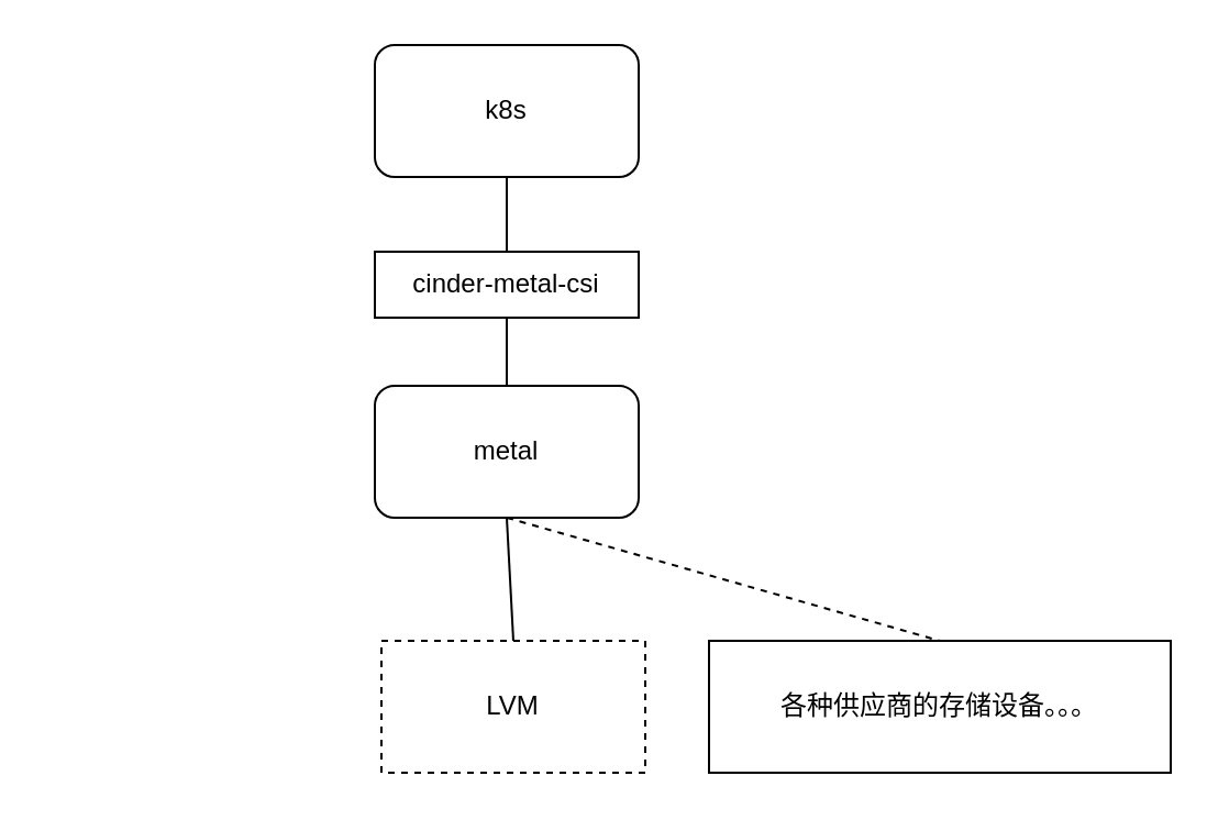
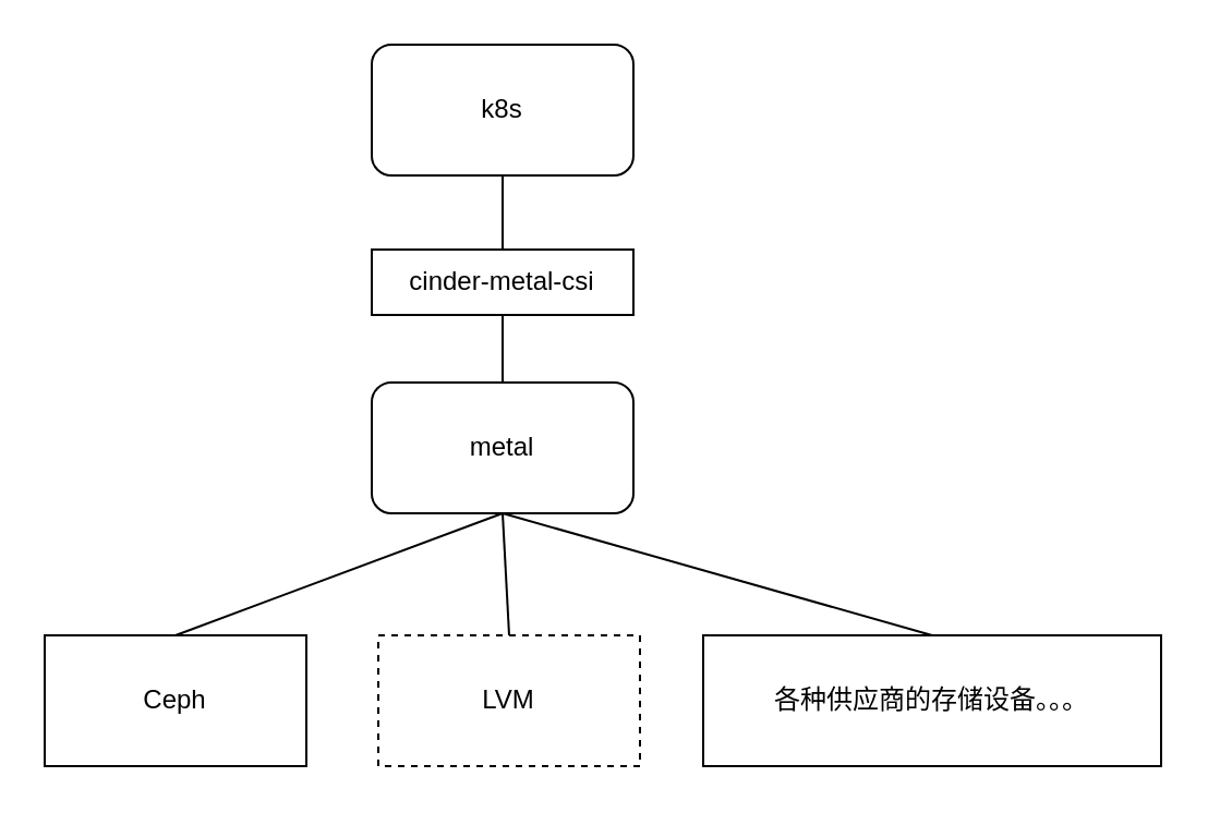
- <mxCell id="12" value="" style="endArrow=none;html=1;rounded=0;entryX=0.5;entryY=0;entryDx=0;entryDy=0;exitX=0.5;exitY=1;exitDx=0;exitDy=0;dashed=1;" edge="1" parent="1" source="3" target="6"><mxGeometry width="50" height="50" relative="1" as="geometry"><mxPoint x="220" y="211" as="sourcePoint" /><mxPoint x="270" y="161" as="targetPoint" /></mxGeometry></mxCell>
+ <mxCell id="12" value="" style="endArrow=none;html=1;rounded=0;entryX=0.5;entryY=0;entryDx=0;entryDy=0;exitX=0.5;exitY=1;exitDx=0;exitDy=0;" edge="1" parent="1" source="3" target="6"><mxGeometry width="50" height="50" relative="1" as="geometry"><mxPoint x="220" y="211" as="sourcePoint" /><mxPoint x="270" y="161" as="targetPoint" /></mxGeometry></mxCell>
+ <mxCell id="10" value="" style="endArrow=none;html=1;rounded=0;entryX=0.5;entryY=1;entryDx=0;entryDy=0;exitX=0.5;exitY=0;exitDx=0;exitDy=0;" edge="1" parent="1" source="4" target="3"><mxGeometry width="50" height="50" relative="1" as="geometry"><mxPoint x="200" y="251" as="sourcePoint" /><mxPoint x="270" y="161" as="targetPoint" /></mxGeometry></mxCell>
+ <mxCell id="4" value="Ceph" style="rounded=0;whiteSpace=wrap;html=1;" vertex="1" parent="1"><mxGeometry x="20" y="291" width="120" height="60" as="geometry" /></mxCell>
